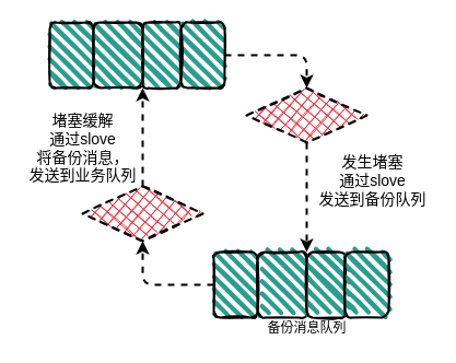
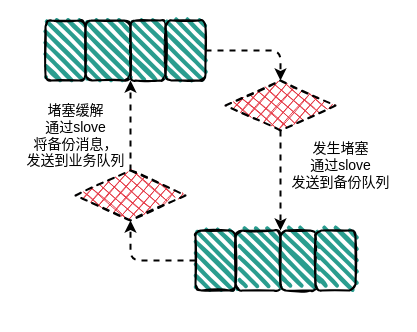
- <mxCell id="2" value="备份消息队列" style="text;html=1;align=center;verticalAlign=middle;resizable=0;points=[];autosize=1;strokeColor=none;" parent="1" vertex="1"><mxGeometry x="235" y="290" width="90" height="20" as="geometry" /></mxCell>
